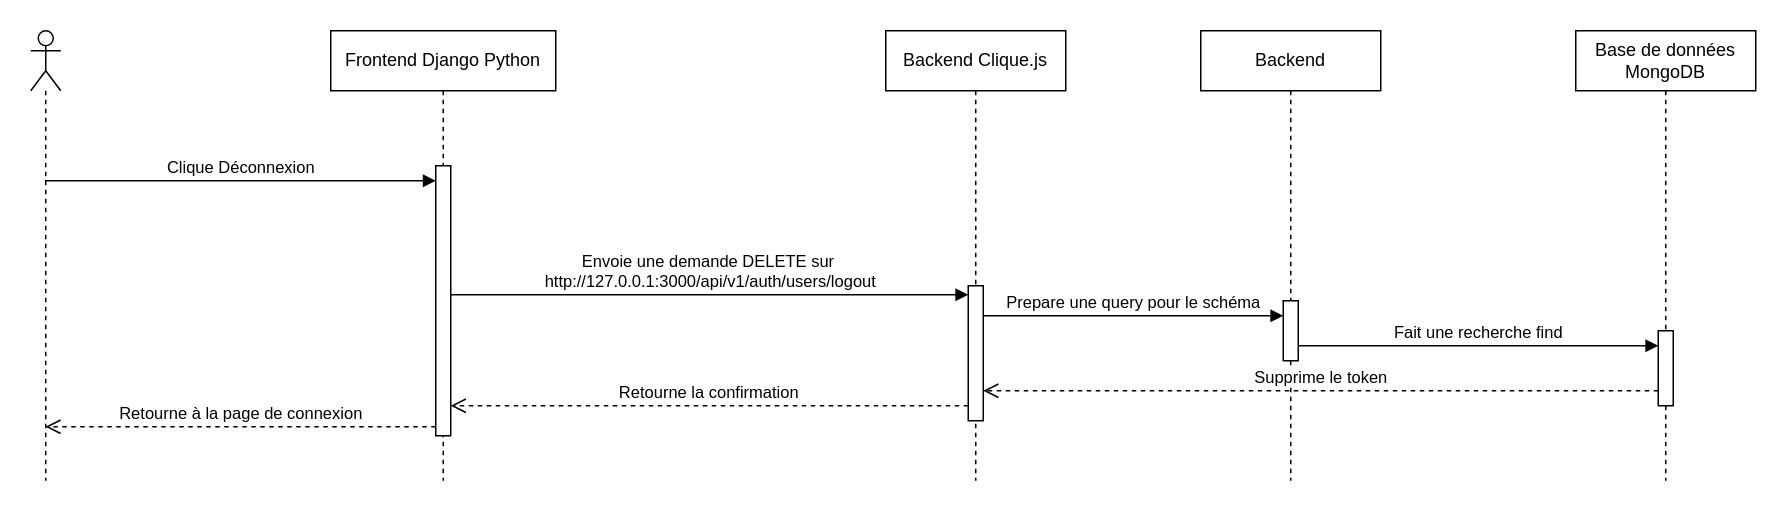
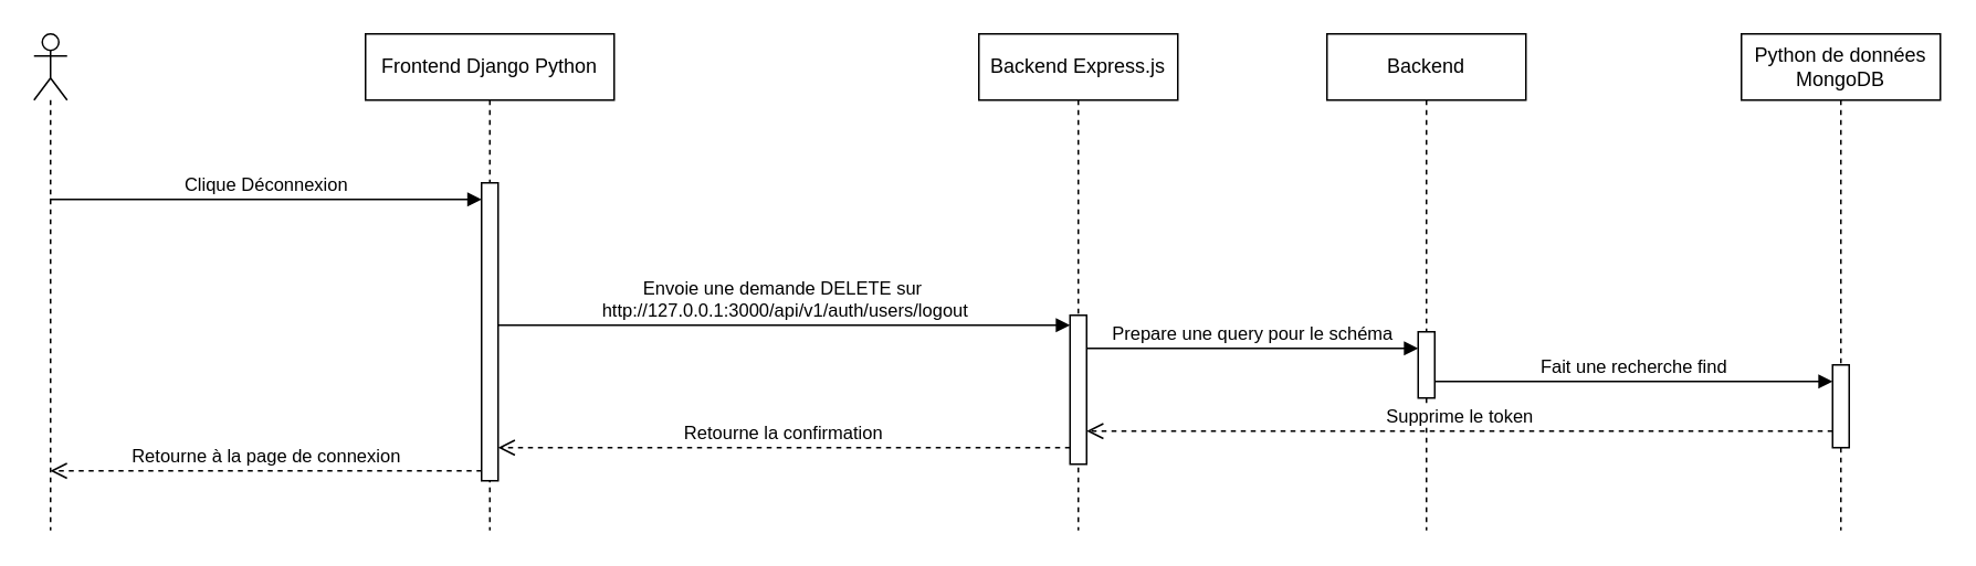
- <mxCell id="6" value="Backend Clique.js" style="shape=umlLifeline;perimeter=lifelinePerimeter;whiteSpace=wrap;html=1;container=0;dropTarget=0;collapsible=0;recursiveResize=0;outlineConnect=0;portConstraint=eastwest;newEdgeStyle={&quot;edgeStyle&quot;:&quot;elbowEdgeStyle&quot;,&quot;elbow&quot;:&quot;vertical&quot;,&quot;curved&quot;:0,&quot;rounded&quot;:0};" parent="1" vertex="1"><mxGeometry x="590" y="20" width="120" height="300" as="geometry" /></mxCell>
+ <mxCell id="6" value="Backend Express.js" style="shape=umlLifeline;perimeter=lifelinePerimeter;whiteSpace=wrap;html=1;container=0;dropTarget=0;collapsible=0;recursiveResize=0;outlineConnect=0;portConstraint=eastwest;newEdgeStyle={&quot;edgeStyle&quot;:&quot;elbowEdgeStyle&quot;,&quot;elbow&quot;:&quot;vertical&quot;,&quot;curved&quot;:0,&quot;rounded&quot;:0};" parent="1" vertex="1"><mxGeometry x="590" y="20" width="120" height="300" as="geometry" /></mxCell>
- <mxCell id="10" value="Base de données MongoDB" style="shape=umlLifeline;perimeter=lifelinePerimeter;whiteSpace=wrap;html=1;container=0;dropTarget=0;collapsible=0;recursiveResize=0;outlineConnect=0;portConstraint=eastwest;newEdgeStyle={&quot;edgeStyle&quot;:&quot;elbowEdgeStyle&quot;,&quot;elbow&quot;:&quot;vertical&quot;,&quot;curved&quot;:0,&quot;rounded&quot;:0};" parent="1" vertex="1"><mxGeometry x="1050" y="20" width="120" height="300" as="geometry" /></mxCell>
+ <mxCell id="10" value="Python de données MongoDB" style="shape=umlLifeline;perimeter=lifelinePerimeter;whiteSpace=wrap;html=1;container=0;dropTarget=0;collapsible=0;recursiveResize=0;outlineConnect=0;portConstraint=eastwest;newEdgeStyle={&quot;edgeStyle&quot;:&quot;elbowEdgeStyle&quot;,&quot;elbow&quot;:&quot;vertical&quot;,&quot;curved&quot;:0,&quot;rounded&quot;:0};" parent="1" vertex="1"><mxGeometry x="1050" y="20" width="120" height="300" as="geometry" /></mxCell>
